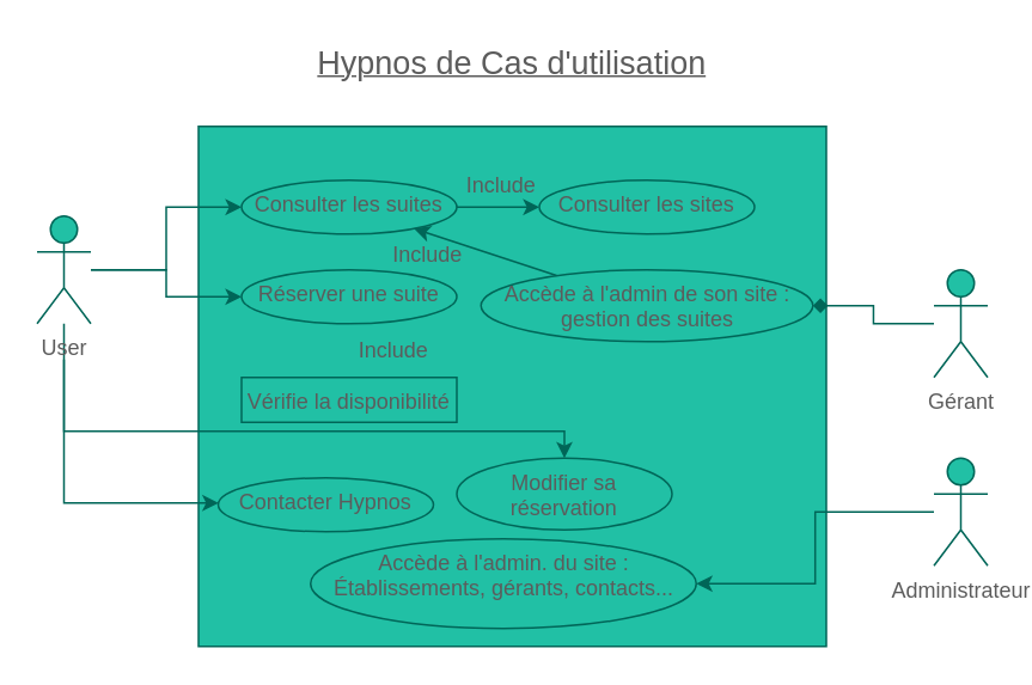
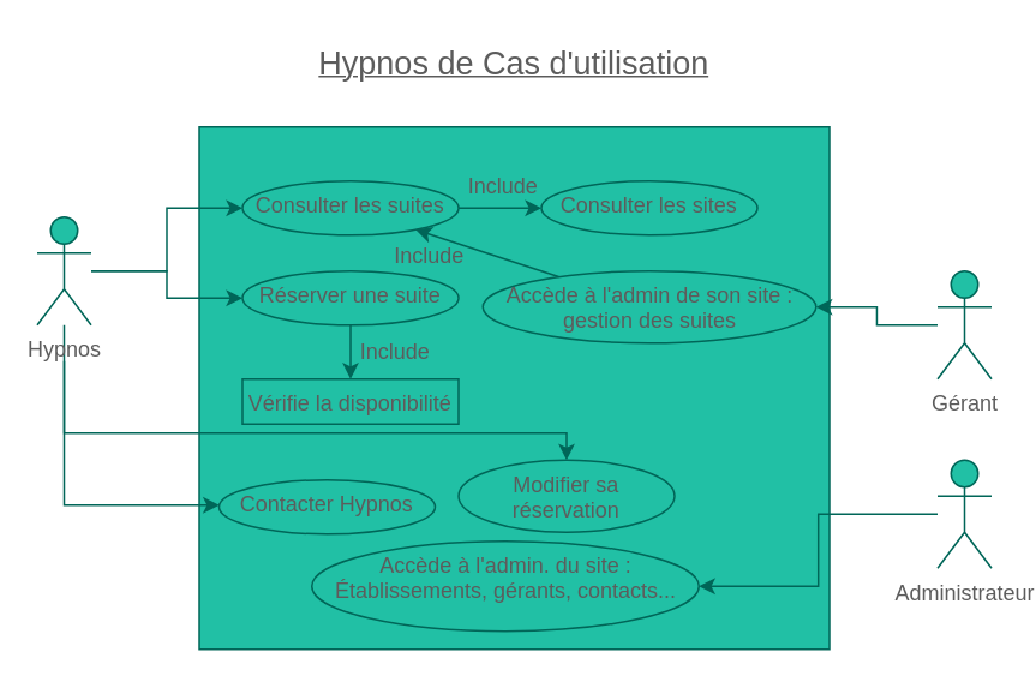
- <mxCell id="5" value="" style="edgeStyle=orthogonalEdgeStyle;rounded=0;orthogonalLoop=1;jettySize=auto;html=1;strokeColor=#006658;fontColor=#5C5C5C;endArrow=diamond;" edge="1" parent="1" source="6" target="20"><mxGeometry relative="1" as="geometry" /></mxCell>
+ <mxCell id="5" value="" style="edgeStyle=orthogonalEdgeStyle;rounded=0;orthogonalLoop=1;jettySize=auto;html=1;strokeColor=#006658;fontColor=#5C5C5C;" edge="1" parent="1" source="6" target="20"><mxGeometry relative="1" as="geometry" /></mxCell>
- <mxCell id="4" value="User" style="shape=umlActor;verticalLabelPosition=bottom;verticalAlign=top;html=1;outlineConnect=0;fillColor=#21C0A5;strokeColor=#006658;fontColor=#5C5C5C;" vertex="1" parent="1"><mxGeometry x="20" y="120" width="30" height="60" as="geometry" /></mxCell>
+ <mxCell id="4" value="Hypnos" style="shape=umlActor;verticalLabelPosition=bottom;verticalAlign=top;html=1;outlineConnect=0;fillColor=#21C0A5;strokeColor=#006658;fontColor=#5C5C5C;" vertex="1" parent="1"><mxGeometry x="20" y="120" width="30" height="60" as="geometry" /></mxCell>
+ <mxCell id="12" value="" style="edgeStyle=orthogonalEdgeStyle;rounded=0;orthogonalLoop=1;jettySize=auto;html=1;strokeColor=#006658;fontColor=#5C5C5C;" edge="1" parent="1" source="13" target="15"><mxGeometry relative="1" as="geometry" /></mxCell>
